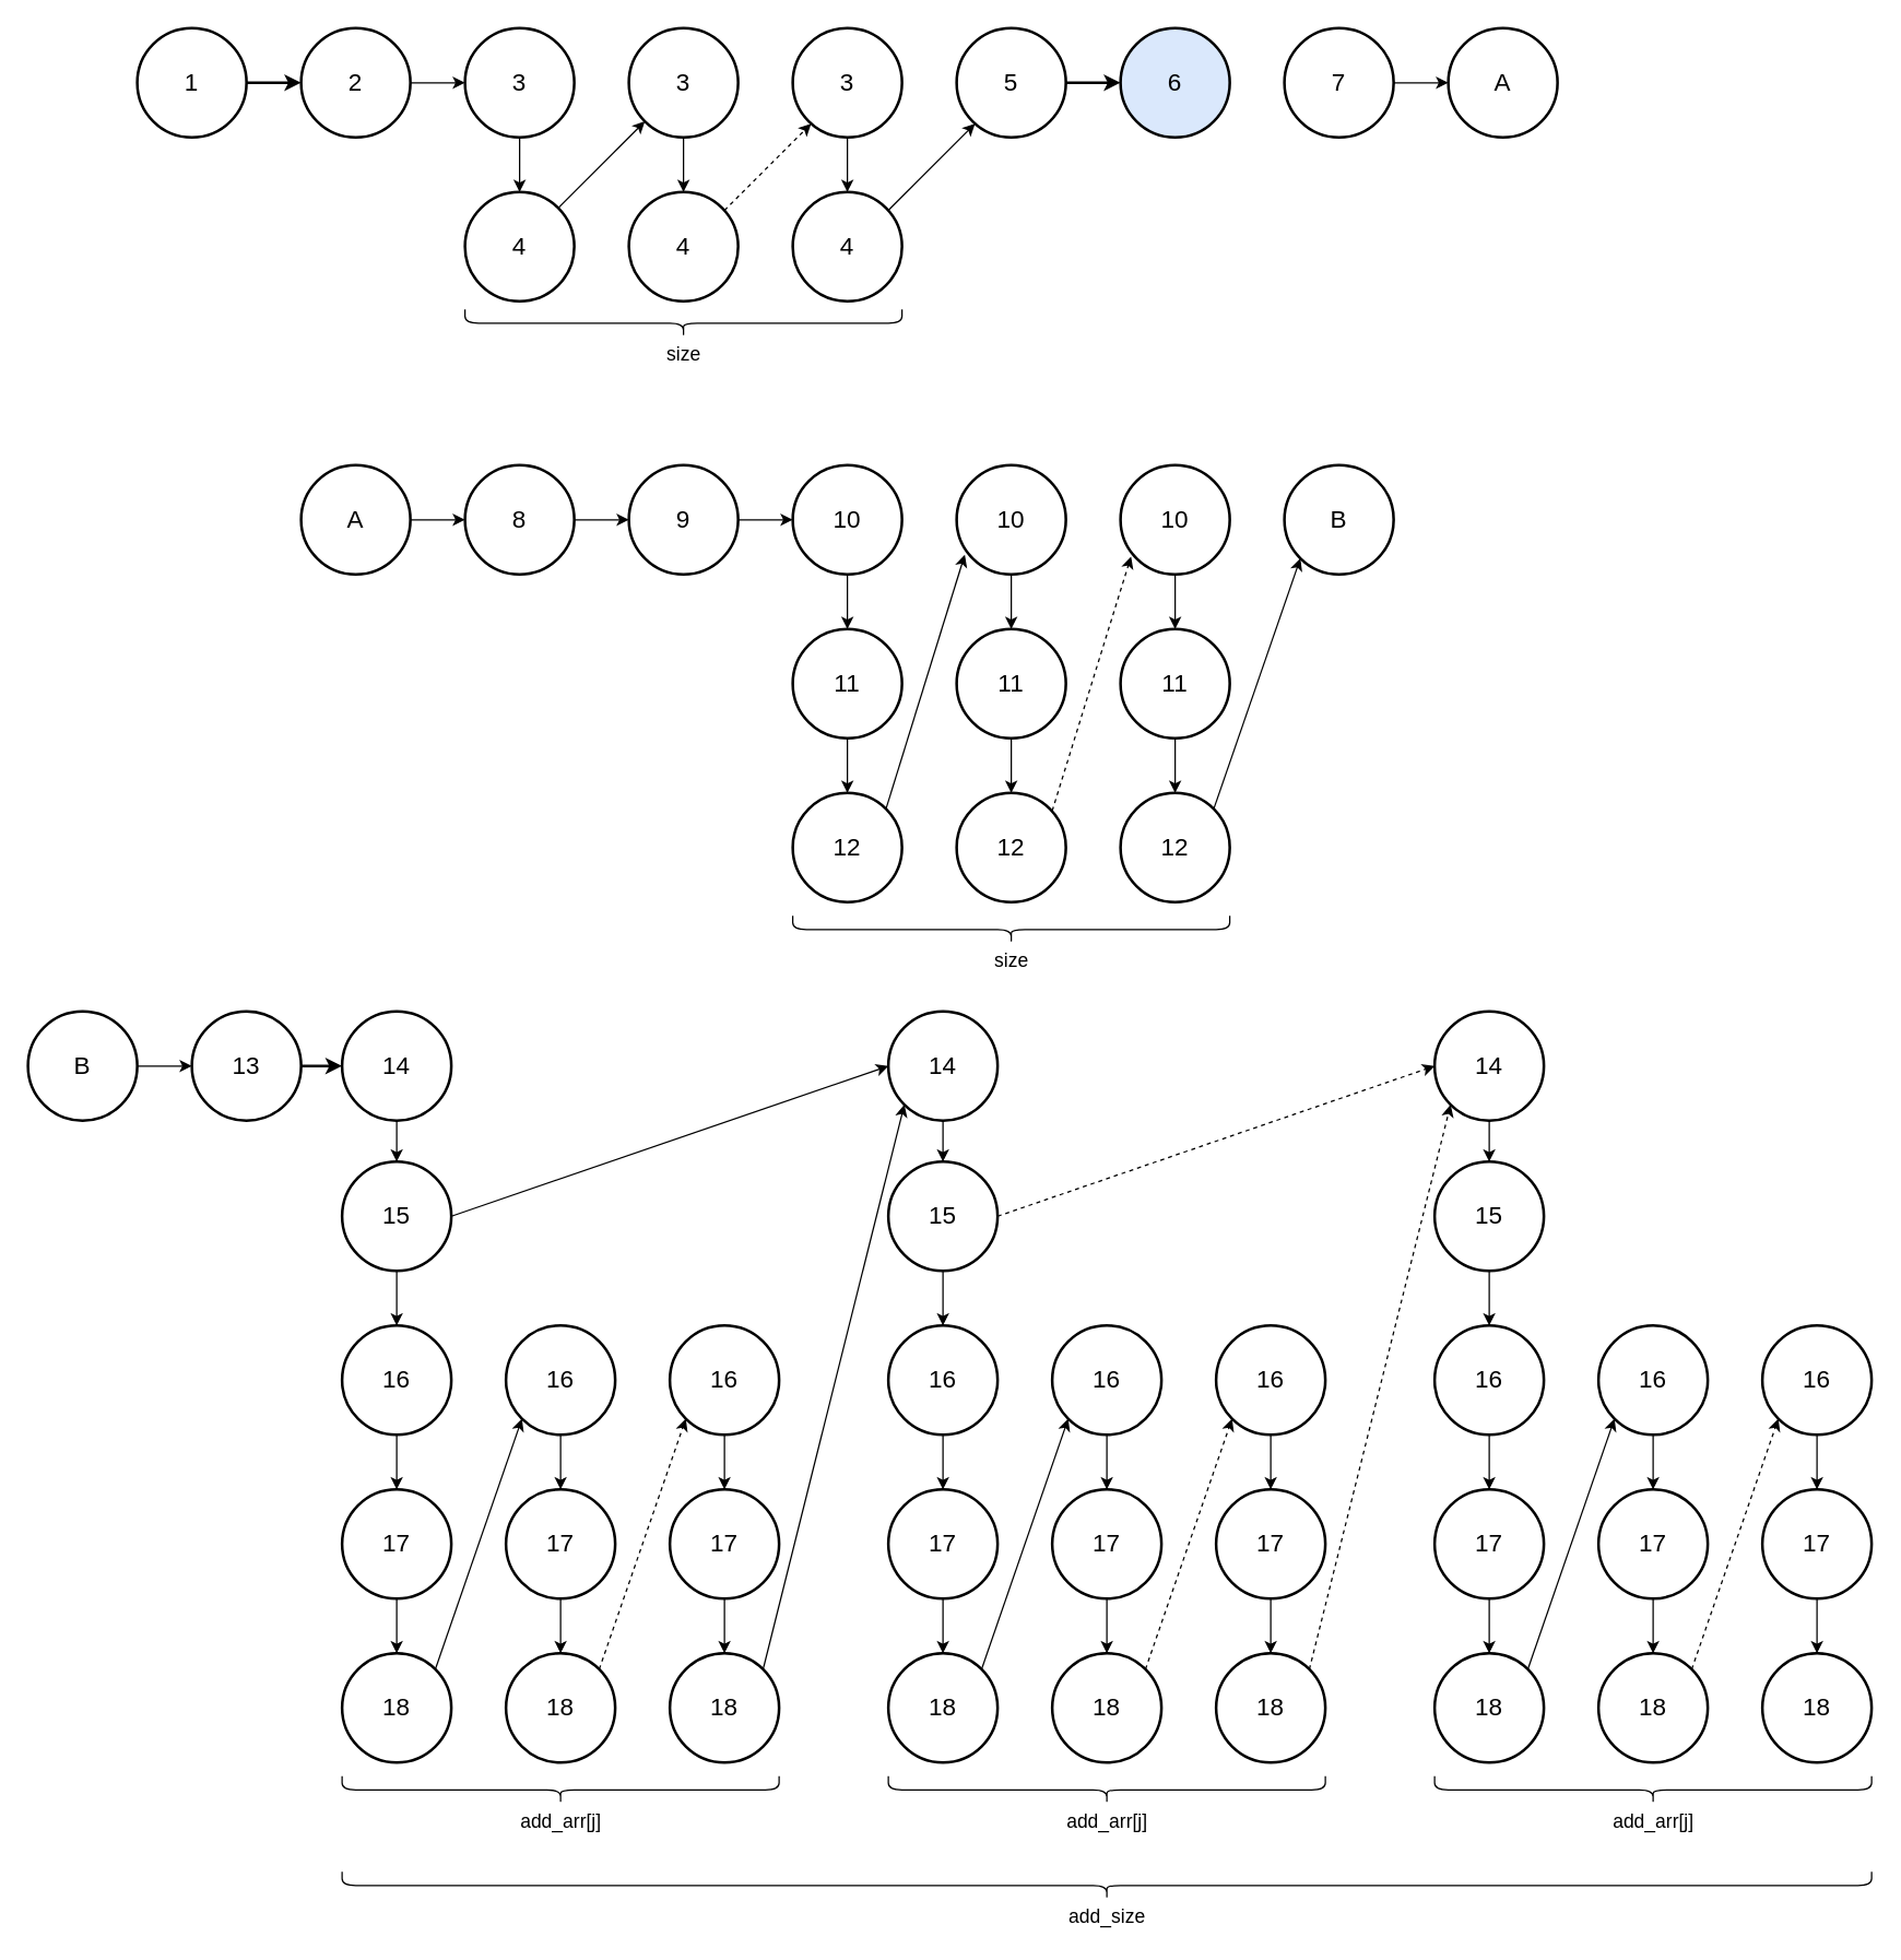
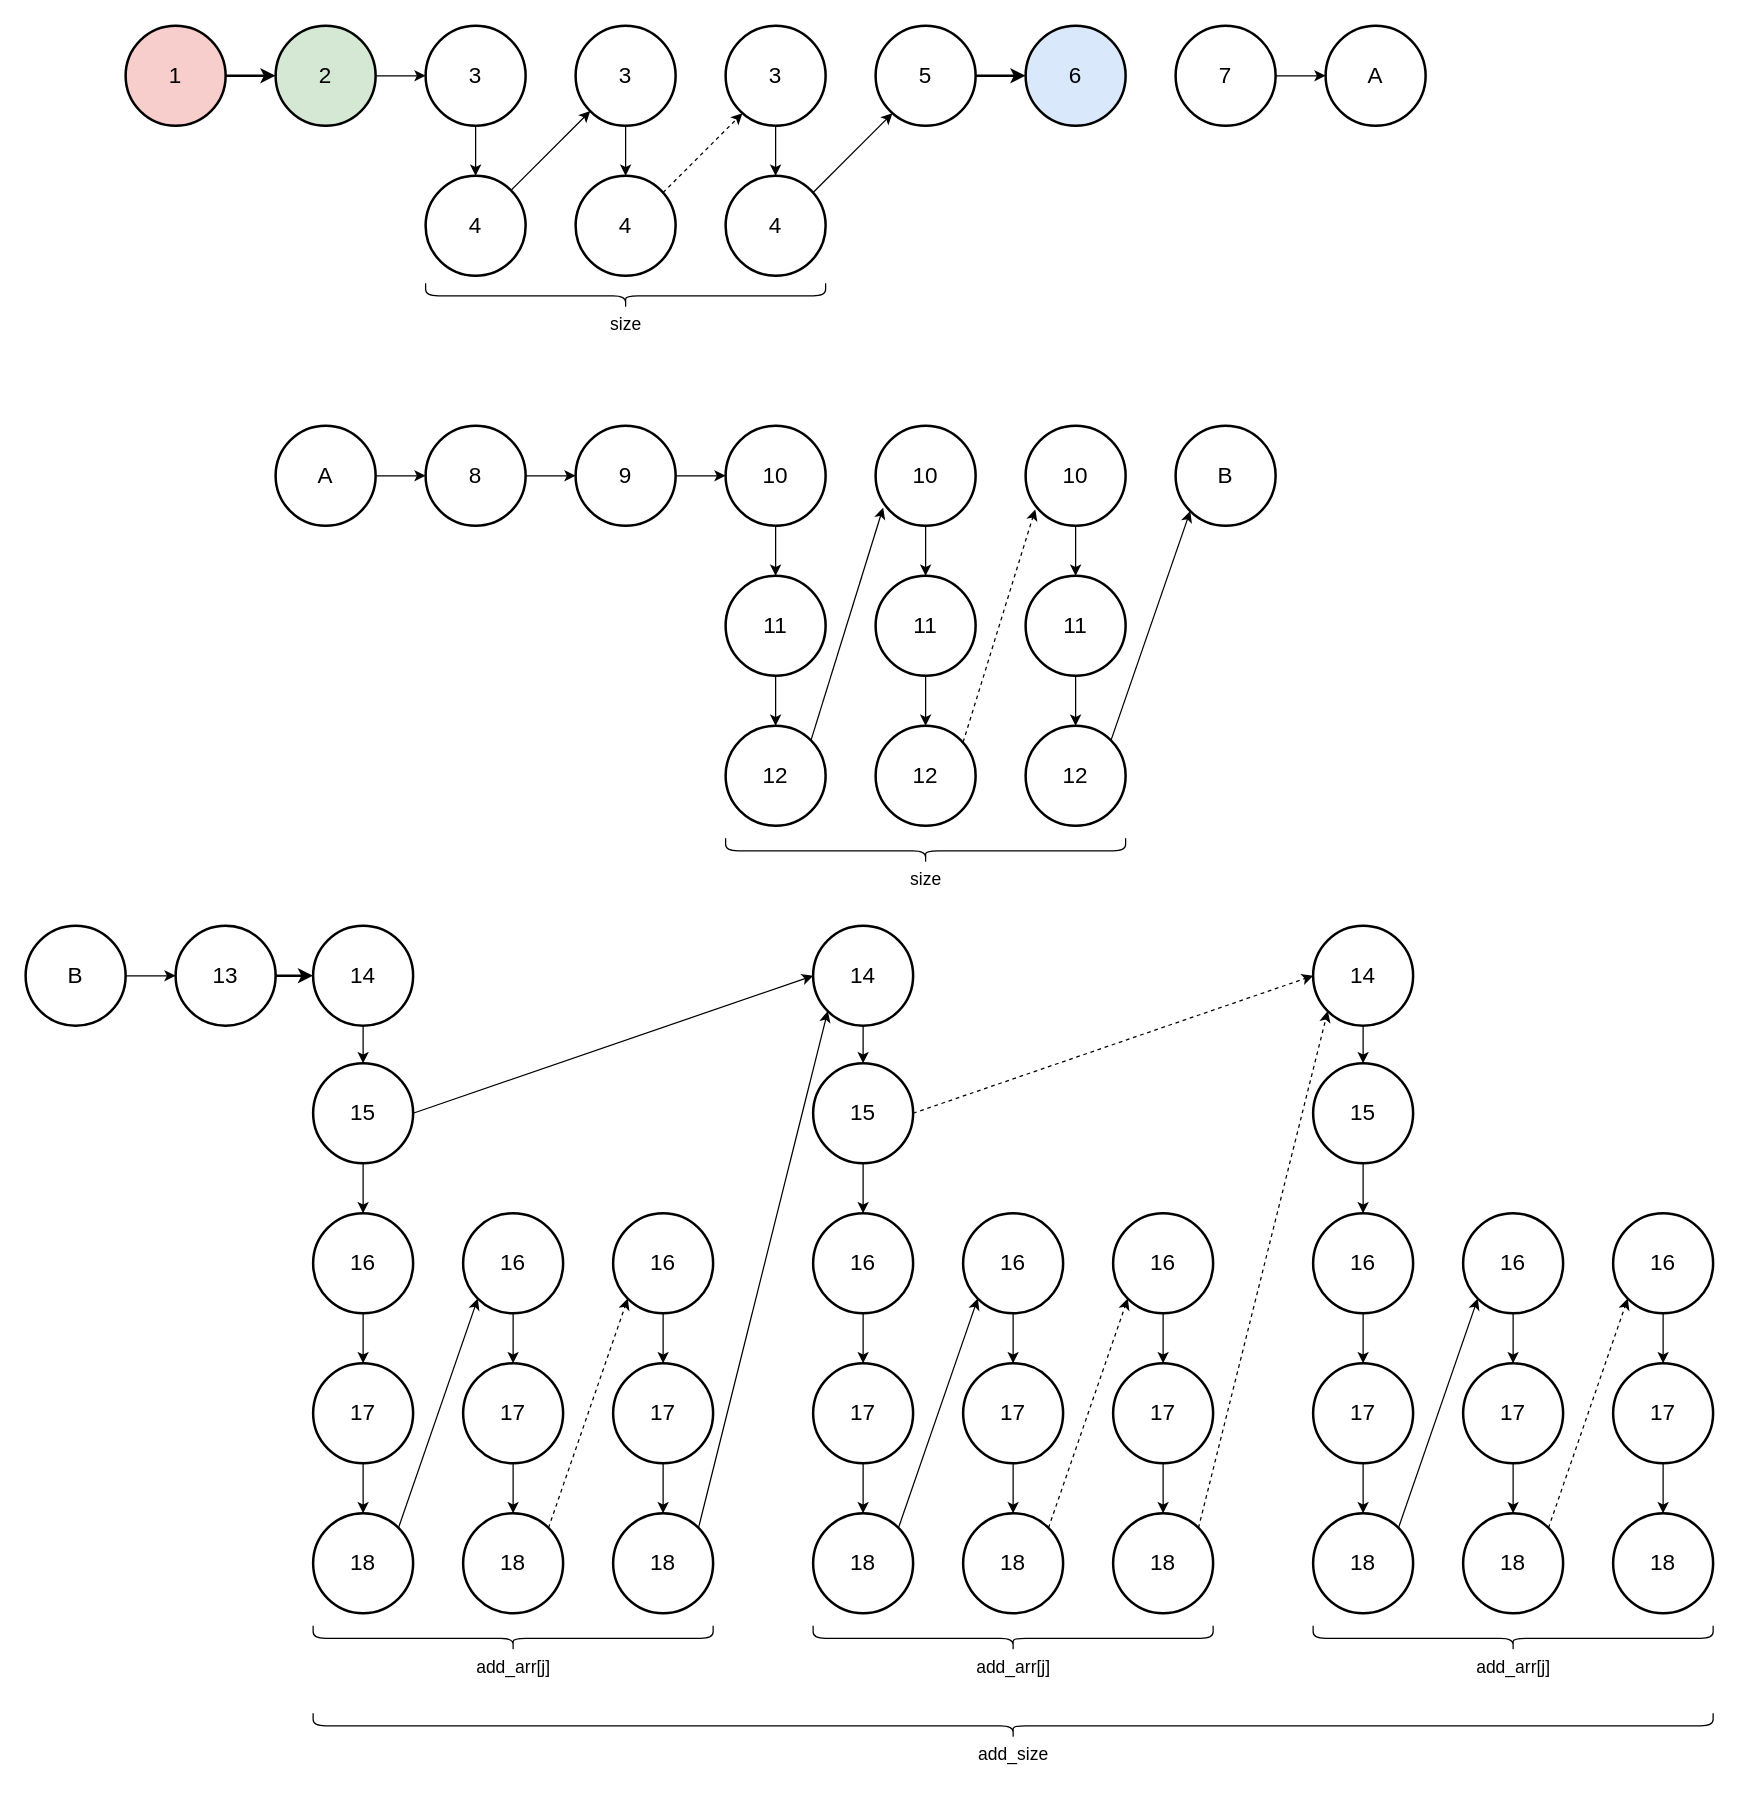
- <mxCell id="3" value="&lt;font style=&quot;font-size: 18px&quot;&gt;1&lt;/font&gt;" style="ellipse;whiteSpace=wrap;html=1;aspect=fixed;strokeWidth=2;" vertex="1" parent="1"><mxGeometry x="100" y="20" width="80" height="80" as="geometry" /></mxCell>
+ <mxCell id="3" value="&lt;font style=&quot;font-size: 18px&quot;&gt;1&lt;/font&gt;" style="ellipse;whiteSpace=wrap;html=1;aspect=fixed;strokeWidth=2;fillColor=#f8cecc;" vertex="1" parent="1"><mxGeometry x="100" y="20" width="80" height="80" as="geometry" /></mxCell>
- <mxCell id="5" value="&lt;font style=&quot;font-size: 18px&quot;&gt;2&lt;/font&gt;" style="ellipse;whiteSpace=wrap;html=1;aspect=fixed;strokeWidth=2;" vertex="1" parent="1"><mxGeometry x="220" y="20" width="80" height="80" as="geometry" /></mxCell>
+ <mxCell id="5" value="&lt;font style=&quot;font-size: 18px&quot;&gt;2&lt;/font&gt;" style="ellipse;whiteSpace=wrap;html=1;aspect=fixed;strokeWidth=2;fillColor=#d5e8d4;" vertex="1" parent="1"><mxGeometry x="220" y="20" width="80" height="80" as="geometry" /></mxCell>
